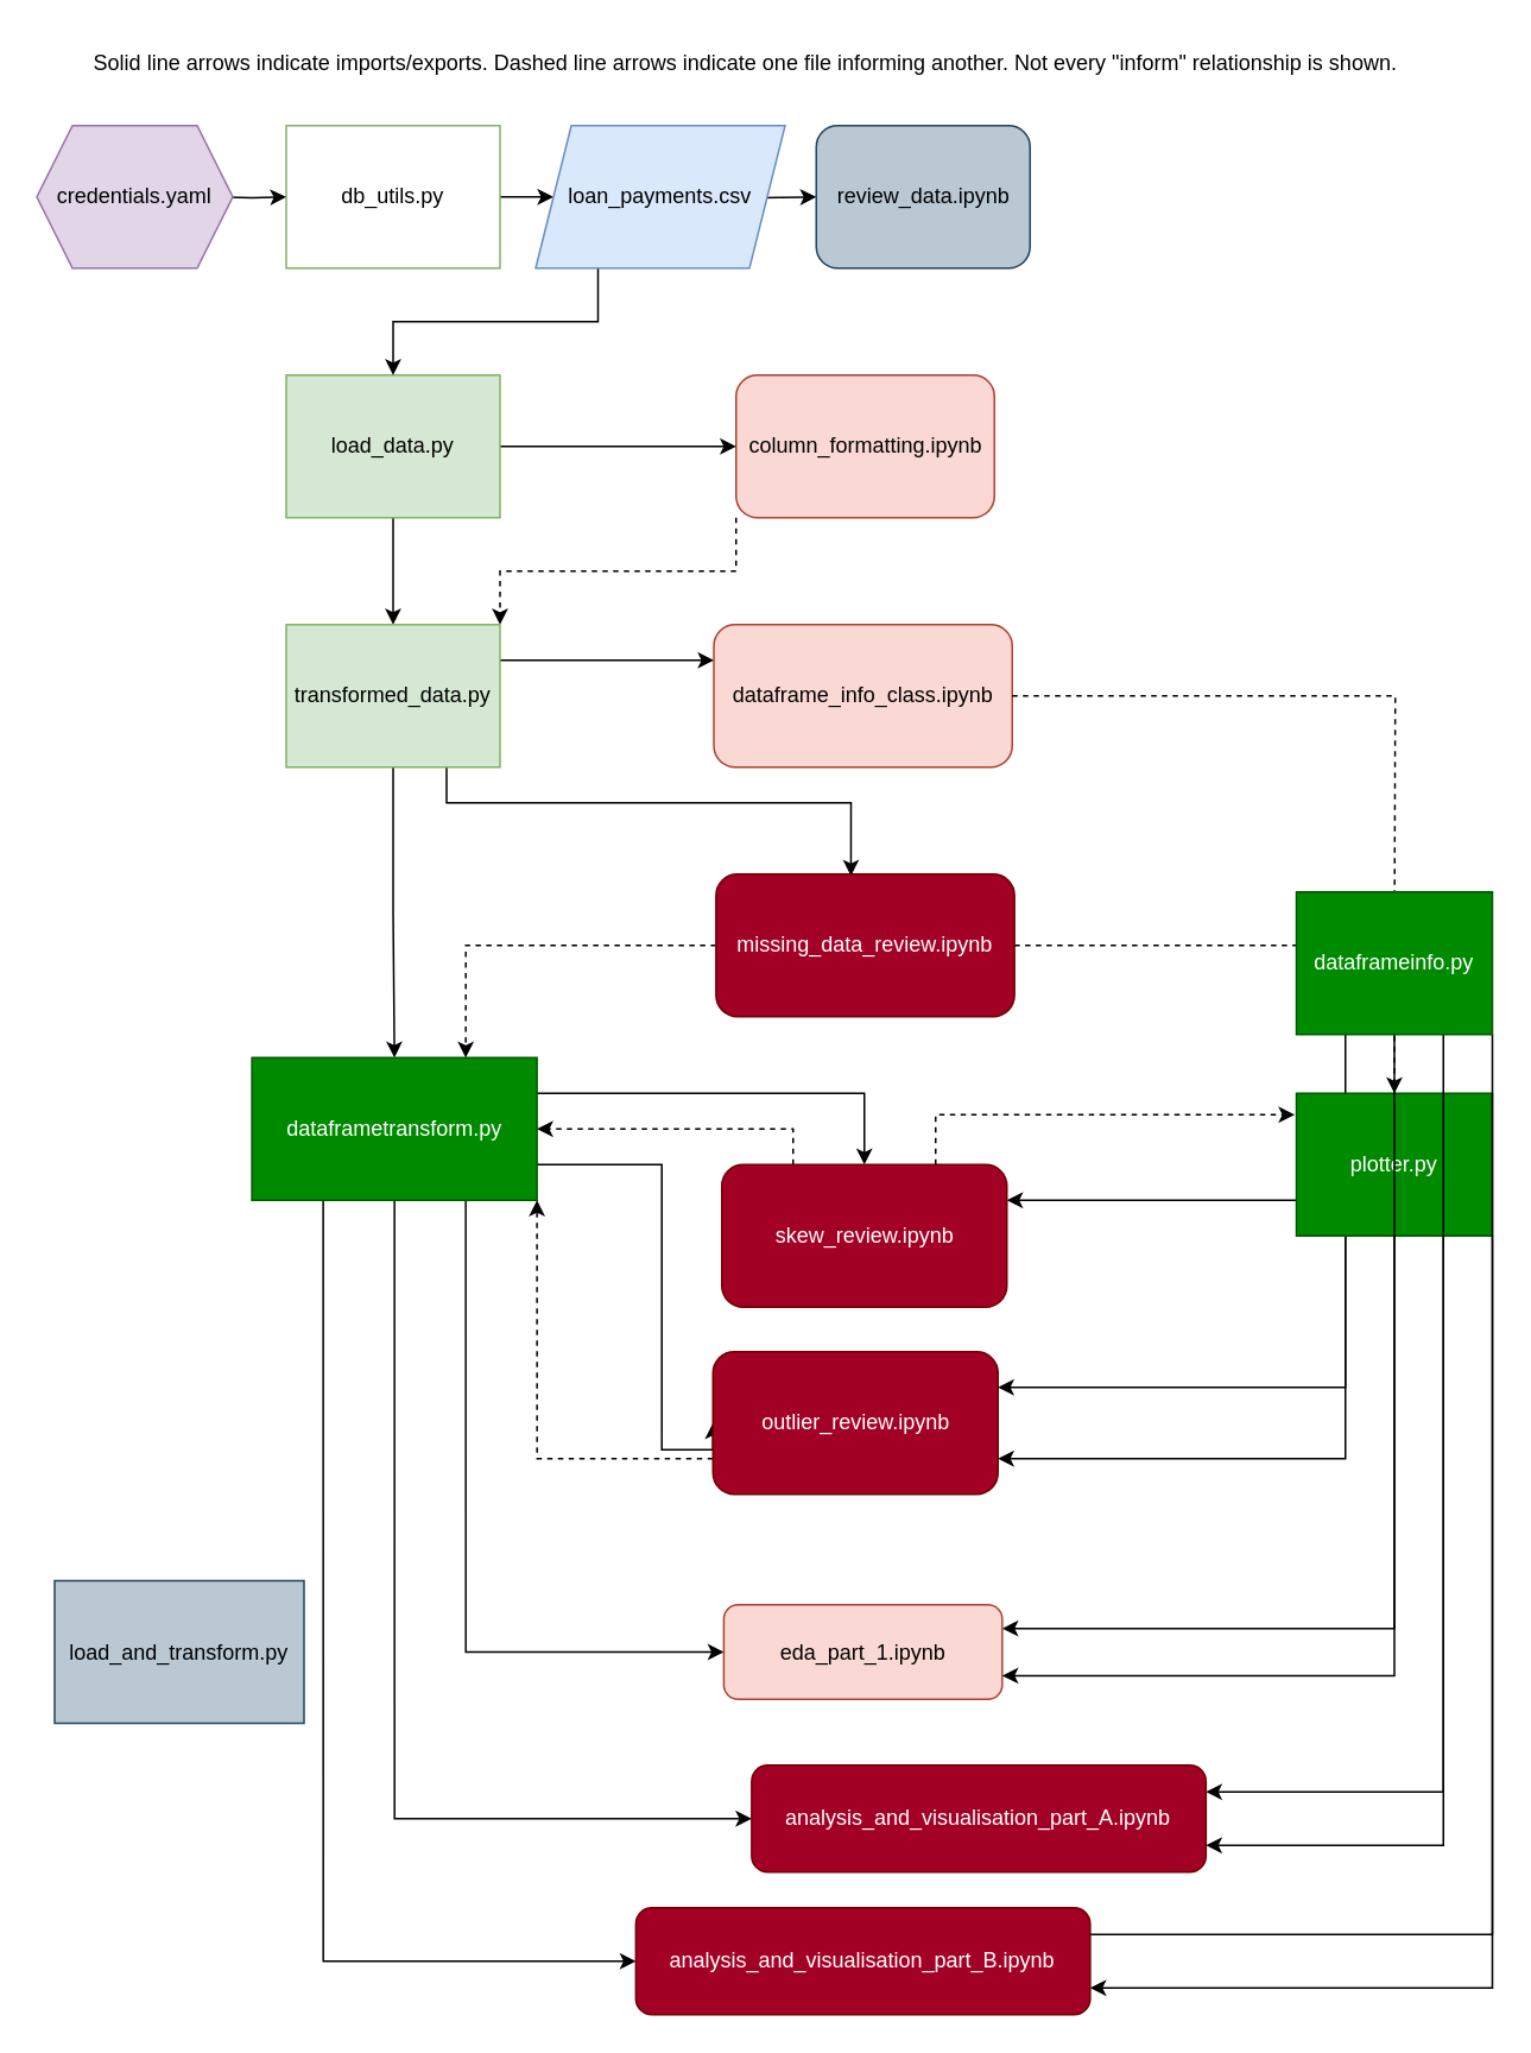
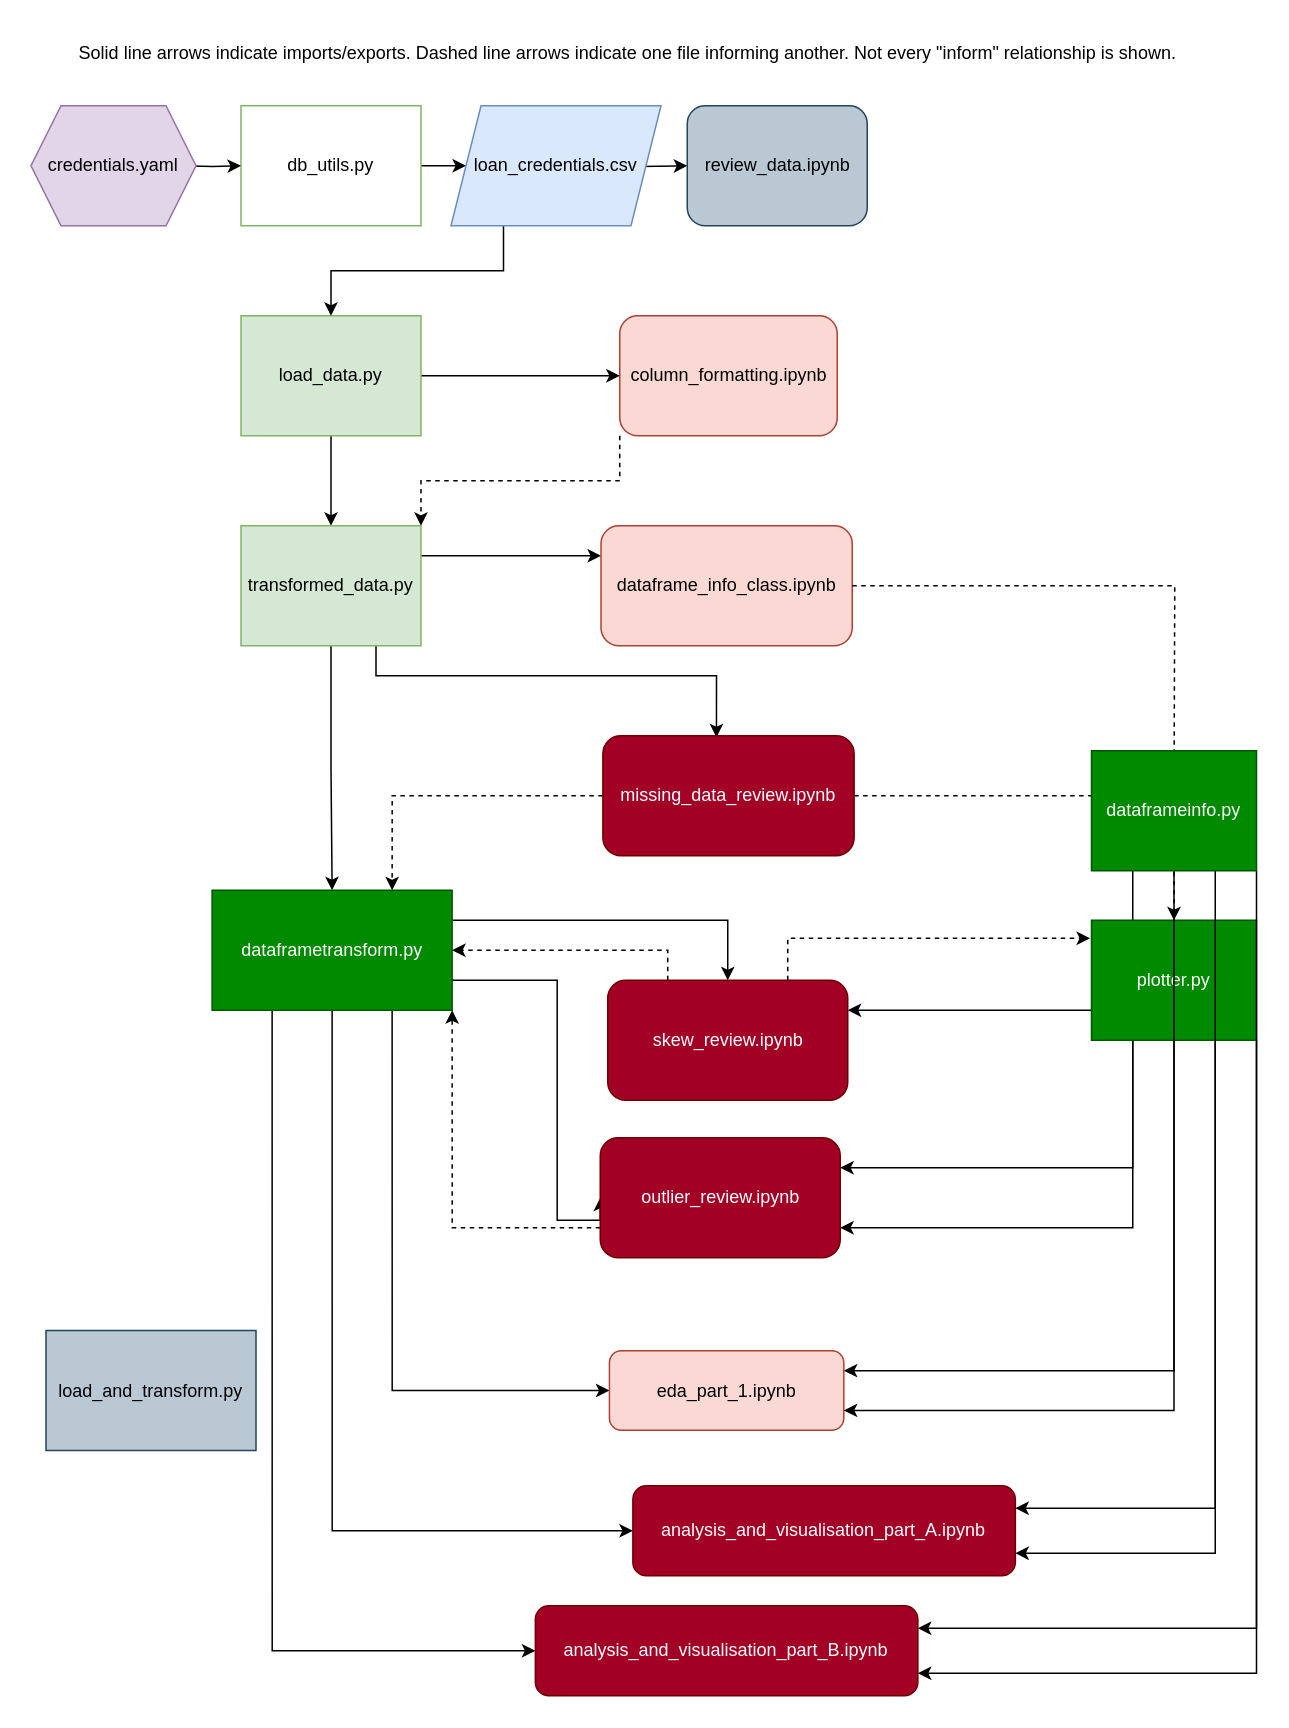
- <mxCell id="30" value="loan_payments.csv" style="shape=parallelogram;perimeter=parallelogramPerimeter;whiteSpace=wrap;html=1;fixedSize=1;fillColor=#dae8fc;strokeColor=#6c8ebf;" vertex="1" parent="1"><mxGeometry x="300" y="70" width="140" height="80" as="geometry" /></mxCell>
+ <mxCell id="30" value="loan_credentials.csv" style="shape=parallelogram;perimeter=parallelogramPerimeter;whiteSpace=wrap;html=1;fixedSize=1;fillColor=#dae8fc;strokeColor=#6c8ebf;" vertex="1" parent="1"><mxGeometry x="300" y="70" width="140" height="80" as="geometry" /></mxCell>
- <mxCell id="18" style="edgeStyle=orthogonalEdgeStyle;rounded=0;orthogonalLoop=1;jettySize=auto;html=1;exitX=1;exitY=1;exitDx=0;exitDy=0;entryX=1;entryY=0.25;entryDx=0;entryDy=0;endArrow=none;" edge="1" parent="1" source="19" target="50"><mxGeometry relative="1" as="geometry" /></mxCell>
+ <mxCell id="18" style="edgeStyle=orthogonalEdgeStyle;rounded=0;orthogonalLoop=1;jettySize=auto;html=1;exitX=1;exitY=1;exitDx=0;exitDy=0;entryX=1;entryY=0.25;entryDx=0;entryDy=0;" edge="1" parent="1" source="19" target="50"><mxGeometry relative="1" as="geometry" /></mxCell>
